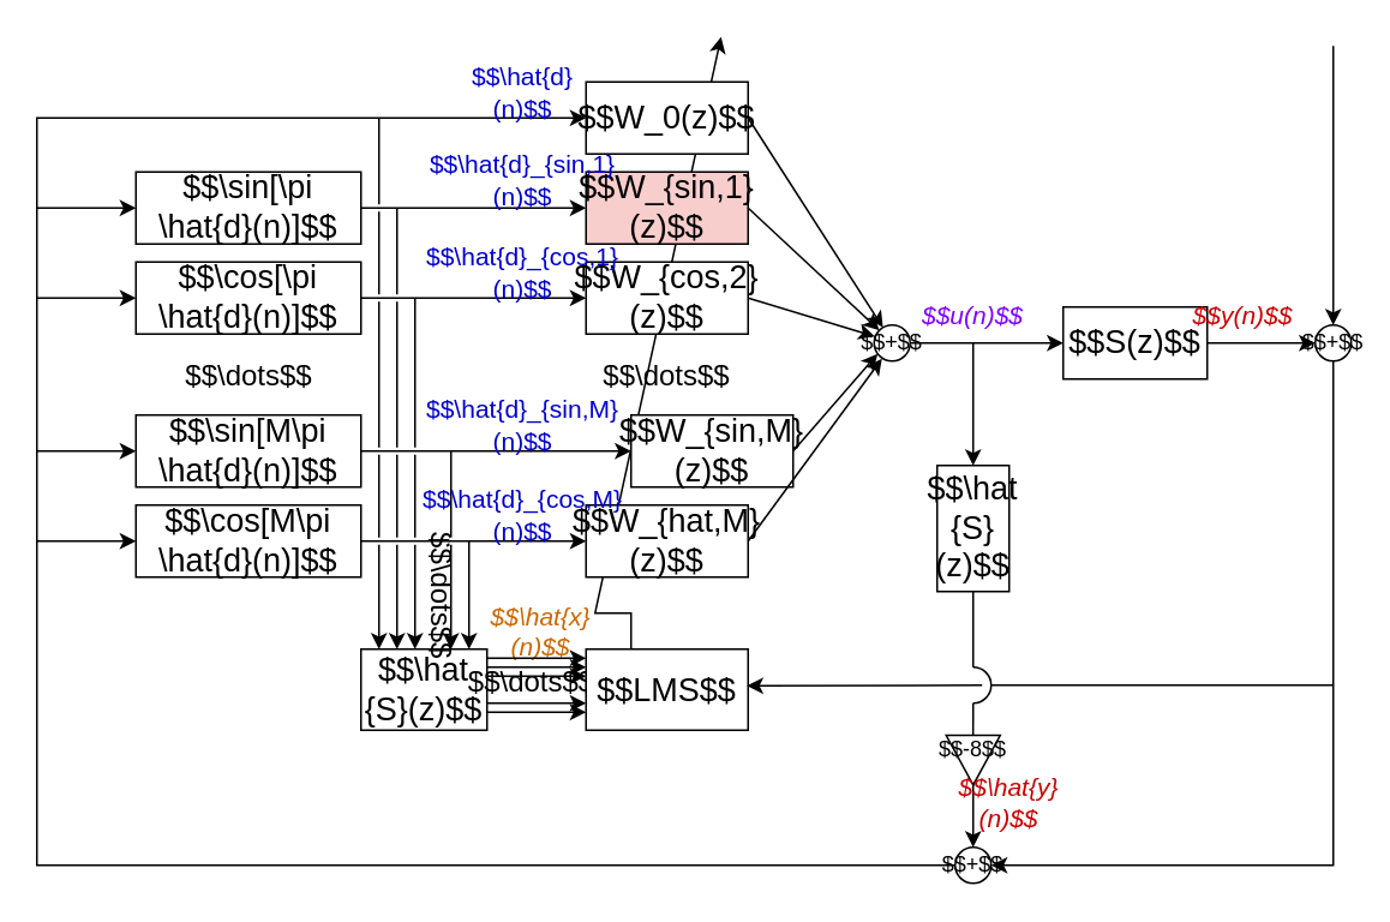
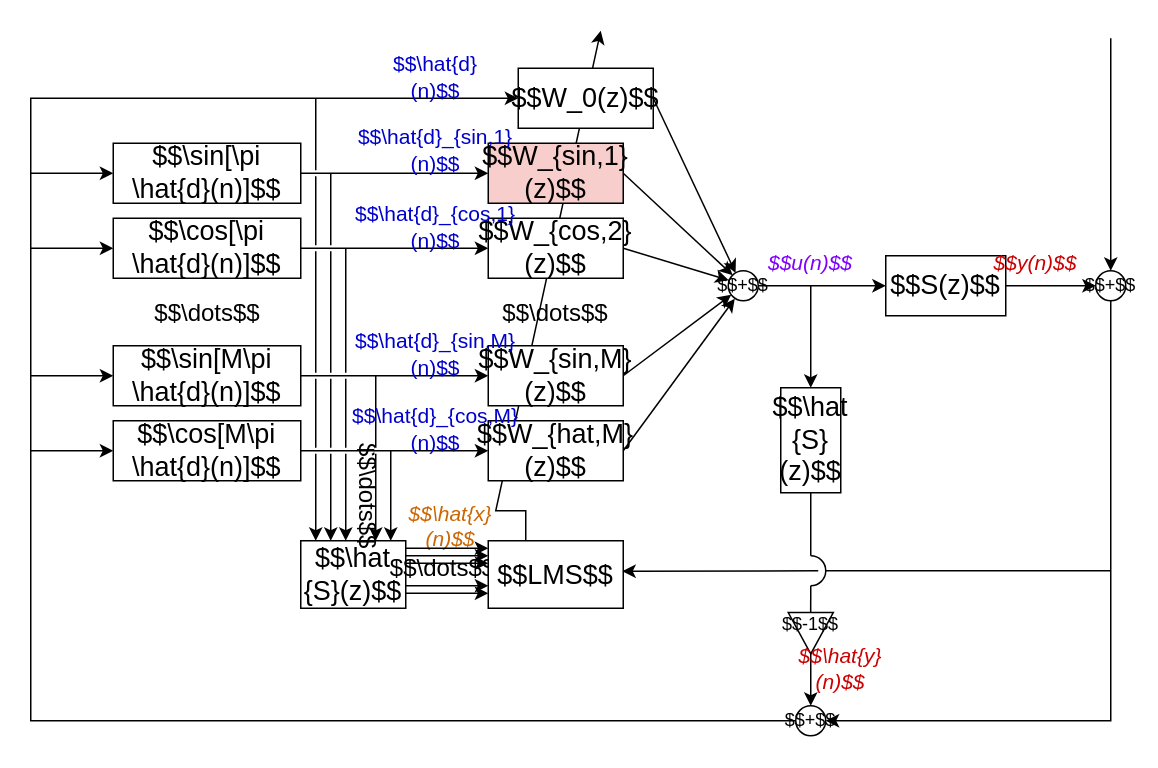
- <mxCell id="29" value="&lt;font style=&quot;font-size: 18px;&quot;&gt;$$W_0(z)$$&lt;/font&gt;" style="rounded=0;whiteSpace=wrap;html=1;" parent="1" vertex="1"><mxGeometry x="325" y="45" width="90" height="40" as="geometry" /></mxCell>
+ <mxCell id="29" value="&lt;font style=&quot;font-size: 18px;&quot;&gt;$$W_0(z)$$&lt;/font&gt;" style="rounded=0;whiteSpace=wrap;html=1;" parent="1" vertex="1"><mxGeometry x="345" y="45" width="90" height="40" as="geometry" /></mxCell>
- <mxCell id="28" value="&lt;div&gt;&lt;font style=&quot;font-size: 18px;&quot;&gt;$$W_{sin,M}(z)$$&lt;/font&gt;&lt;/div&gt;" style="rounded=0;whiteSpace=wrap;html=1;" parent="1" vertex="1"><mxGeometry x="350" y="230" width="90" height="40" as="geometry" /></mxCell>
+ <mxCell id="28" value="&lt;div&gt;&lt;font style=&quot;font-size: 18px;&quot;&gt;$$W_{sin,M}(z)$$&lt;/font&gt;&lt;/div&gt;" style="rounded=0;whiteSpace=wrap;html=1;" parent="1" vertex="1"><mxGeometry x="325" y="230" width="90" height="40" as="geometry" /></mxCell>
- <mxCell id="19" value="$$-8$$" style="text;html=1;strokeColor=none;fillColor=none;align=center;verticalAlign=middle;whiteSpace=wrap;rounded=0;" parent="1" vertex="1"><mxGeometry x="530" y="406.63" width="20" height="19.62" as="geometry" /></mxCell>
+ <mxCell id="19" value="$$-1$$" style="text;html=1;strokeColor=none;fillColor=none;align=center;verticalAlign=middle;whiteSpace=wrap;rounded=0;" parent="1" vertex="1"><mxGeometry x="530" y="406.63" width="20" height="19.62" as="geometry" /></mxCell>
